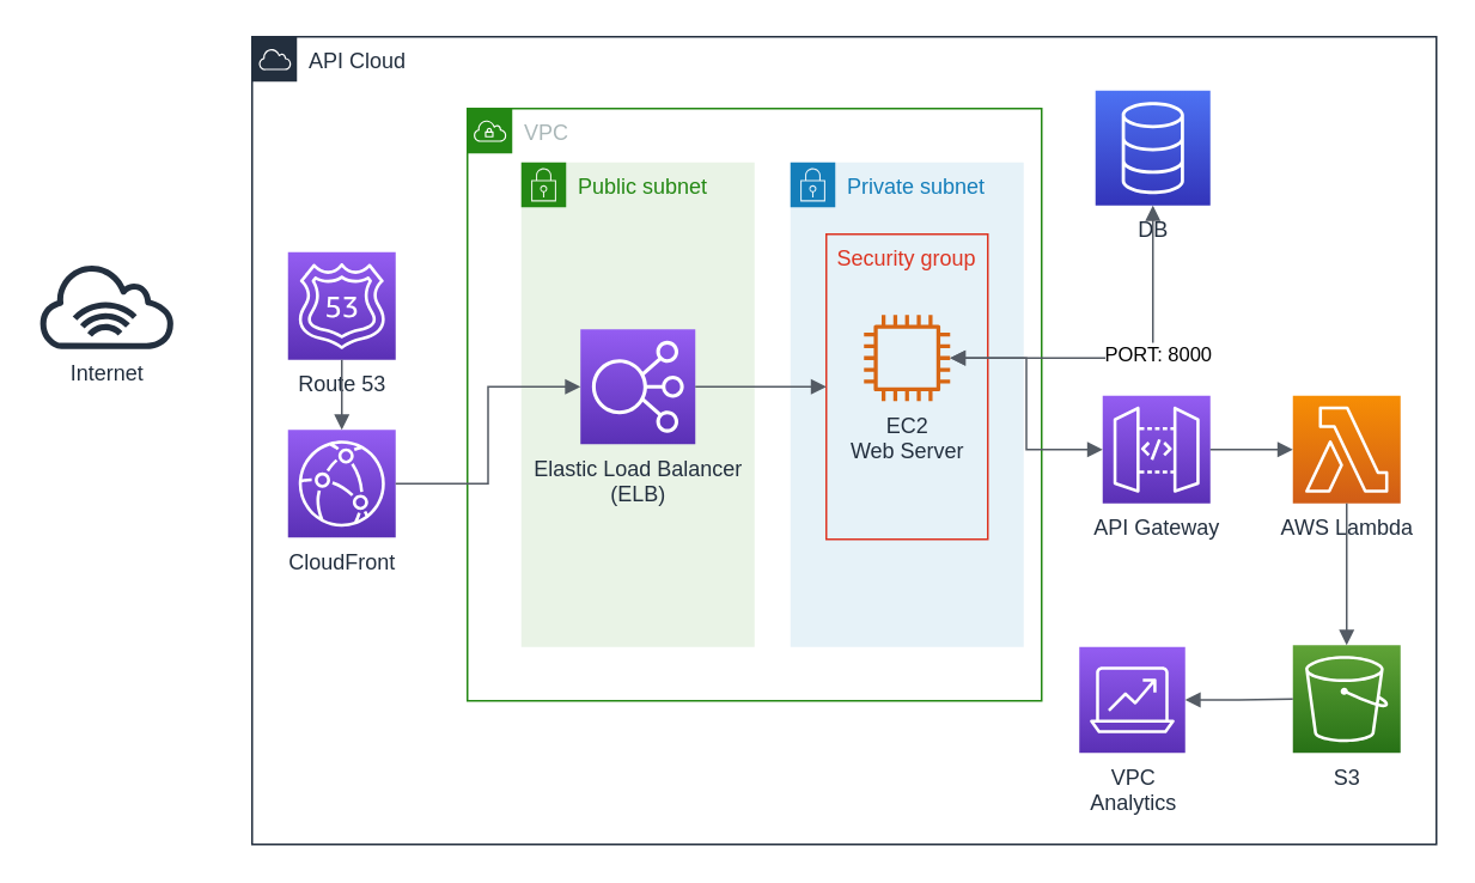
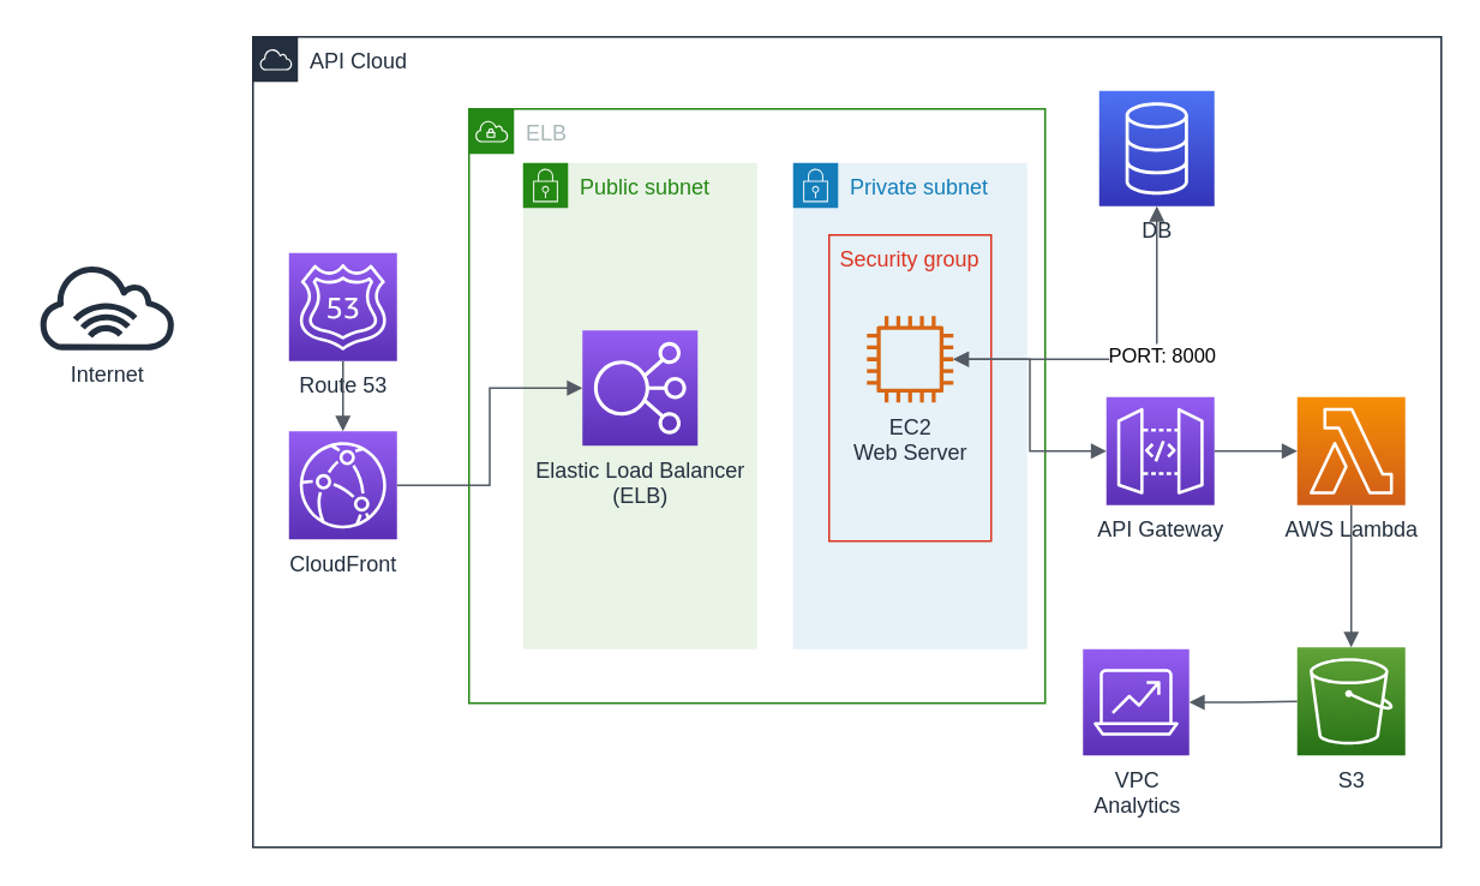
- <mxCell id="3" value="VPC" style="points=[[0,0],[0.25,0],[0.5,0],[0.75,0],[1,0],[1,0.25],[1,0.5],[1,0.75],[1,1],[0.75,1],[0.5,1],[0.25,1],[0,1],[0,0.75],[0,0.5],[0,0.25]];outlineConnect=0;gradientColor=none;html=1;whiteSpace=wrap;fontSize=12;fontStyle=0;shape=mxgraph.aws4.group;grIcon=mxgraph.aws4.group_vpc;strokeColor=#248814;fillColor=none;verticalAlign=top;align=left;spacingLeft=30;fontColor=#AAB7B8;dashed=0;" vertex="1" parent="1"><mxGeometry x="260" y="60" width="320" height="330" as="geometry" /></mxCell>
+ <mxCell id="3" value="ELB" style="points=[[0,0],[0.25,0],[0.5,0],[0.75,0],[1,0],[1,0.25],[1,0.5],[1,0.75],[1,1],[0.75,1],[0.5,1],[0.25,1],[0,1],[0,0.75],[0,0.5],[0,0.25]];outlineConnect=0;gradientColor=none;html=1;whiteSpace=wrap;fontSize=12;fontStyle=0;shape=mxgraph.aws4.group;grIcon=mxgraph.aws4.group_vpc;strokeColor=#248814;fillColor=none;verticalAlign=top;align=left;spacingLeft=30;fontColor=#AAB7B8;dashed=0;" vertex="1" parent="1"><mxGeometry x="260" y="60" width="320" height="330" as="geometry" /></mxCell>
- <mxCell id="26" value="" style="edgeStyle=orthogonalEdgeStyle;html=1;endArrow=block;elbow=vertical;startArrow=none;endFill=1;strokeColor=#545B64;rounded=0;exitX=1;exitY=0.5;exitDx=0;exitDy=0;exitPerimeter=0;entryX=0;entryY=0.5;entryDx=0;entryDy=0;" edge="1" parent="1" source="15" target="6"><mxGeometry width="100" relative="1" as="geometry"><mxPoint x="330" y="320" as="sourcePoint" /><mxPoint x="430" y="320" as="targetPoint" /></mxGeometry></mxCell>
